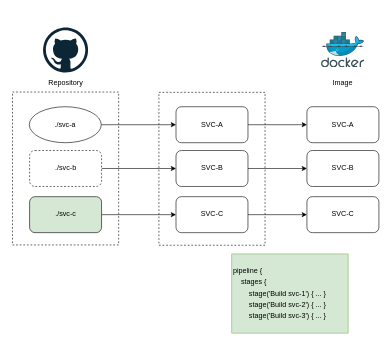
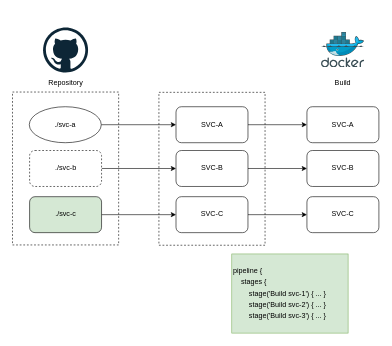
- <mxCell id="19" value="Image" style="text;html=1;align=center;verticalAlign=middle;whiteSpace=wrap;rounded=0;" parent="1" vertex="1"><mxGeometry x="541" y="123.48" width="60" height="30" as="geometry" /></mxCell>
+ <mxCell id="19" value="Build" style="text;html=1;align=center;verticalAlign=middle;whiteSpace=wrap;rounded=0;" parent="1" vertex="1"><mxGeometry x="541" y="123.48" width="60" height="30" as="geometry" /></mxCell>
